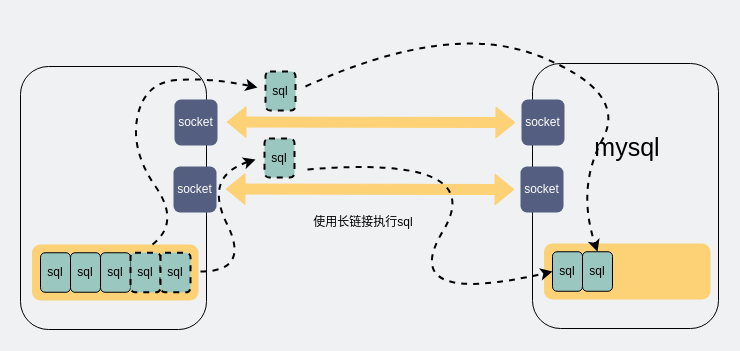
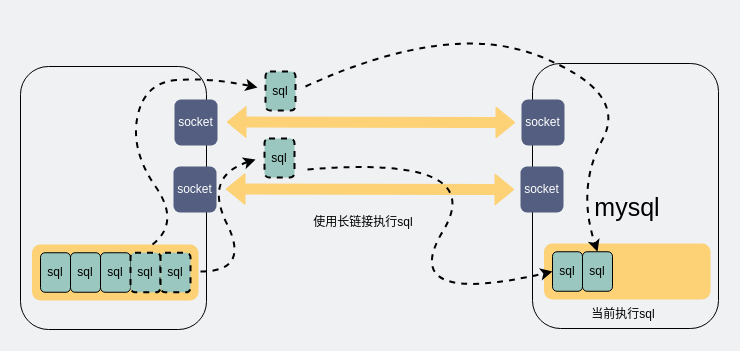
- <mxCell id="17" value="&lt;font style=&quot;font-size: 25px&quot;&gt;mysql&lt;/font&gt;" style="text;html=1;strokeColor=none;fillColor=none;align=center;verticalAlign=middle;whiteSpace=wrap;rounded=0;" parent="1" vertex="1"><mxGeometry x="572" y="131" width="110" height="30" as="geometry" /></mxCell>
+ <mxCell id="17" value="&lt;font style=&quot;font-size: 25px&quot;&gt;mysql&lt;/font&gt;" style="text;html=1;strokeColor=none;fillColor=none;align=center;verticalAlign=middle;whiteSpace=wrap;rounded=0;" parent="1" vertex="1"><mxGeometry x="572" y="191" width="110" height="30" as="geometry" /></mxCell>
+ <mxCell id="15" value="当前执行sql" style="text;html=1;strokeColor=none;fillColor=none;align=center;verticalAlign=middle;whiteSpace=wrap;rounded=0;" parent="1" vertex="1"><mxGeometry x="568" y="299" width="110" height="30" as="geometry" /></mxCell>
